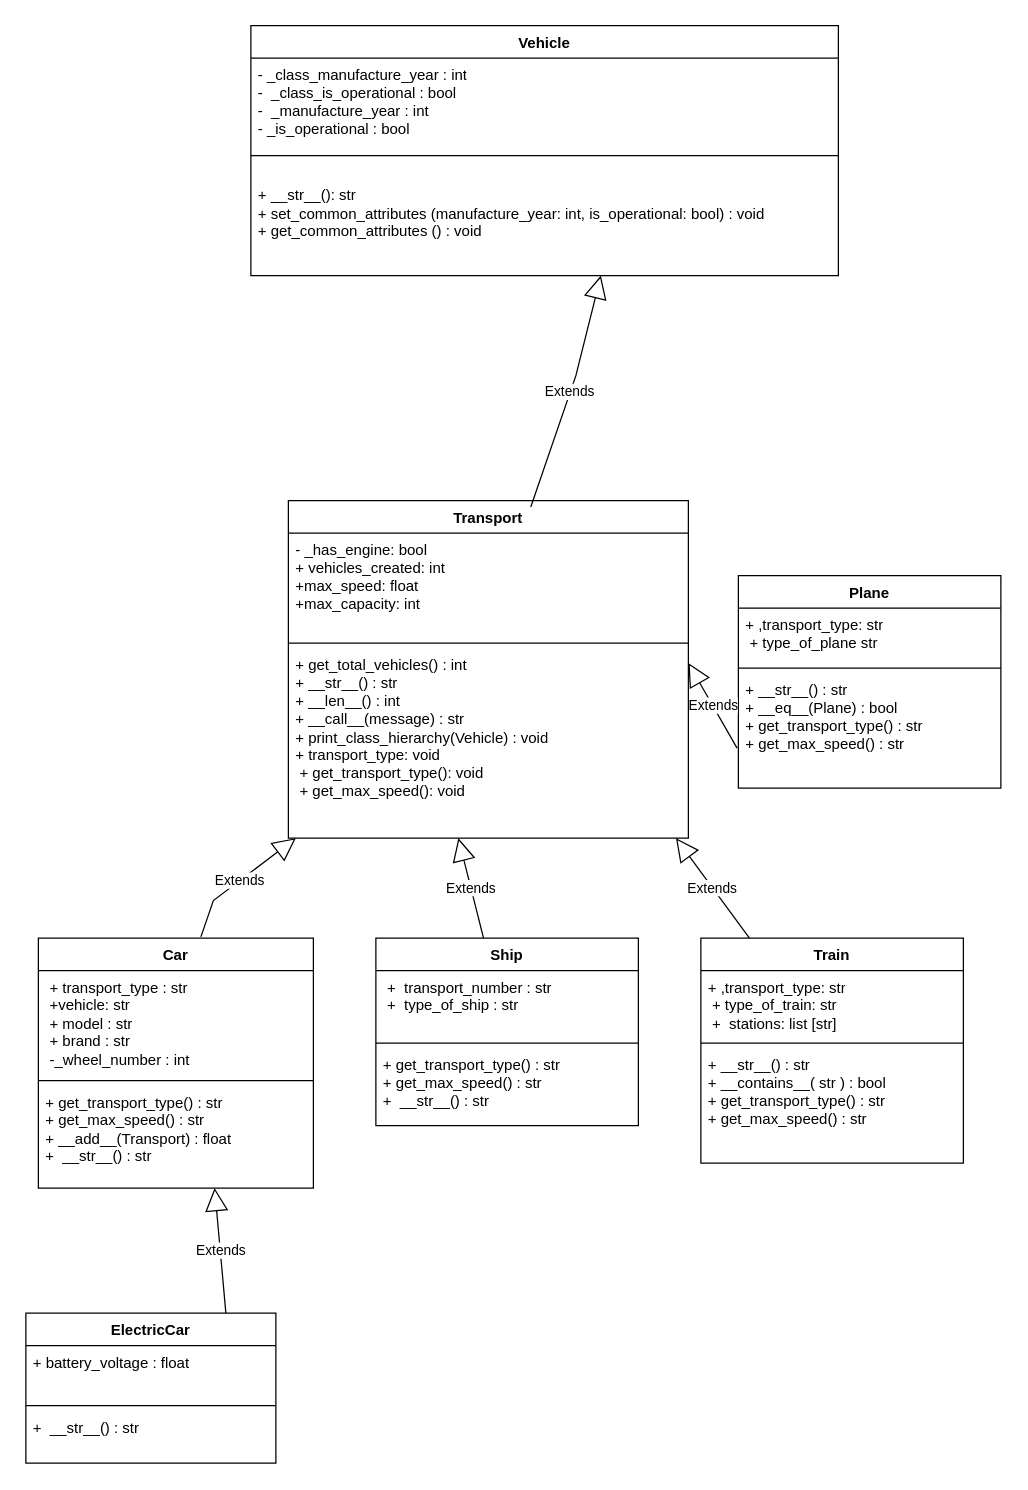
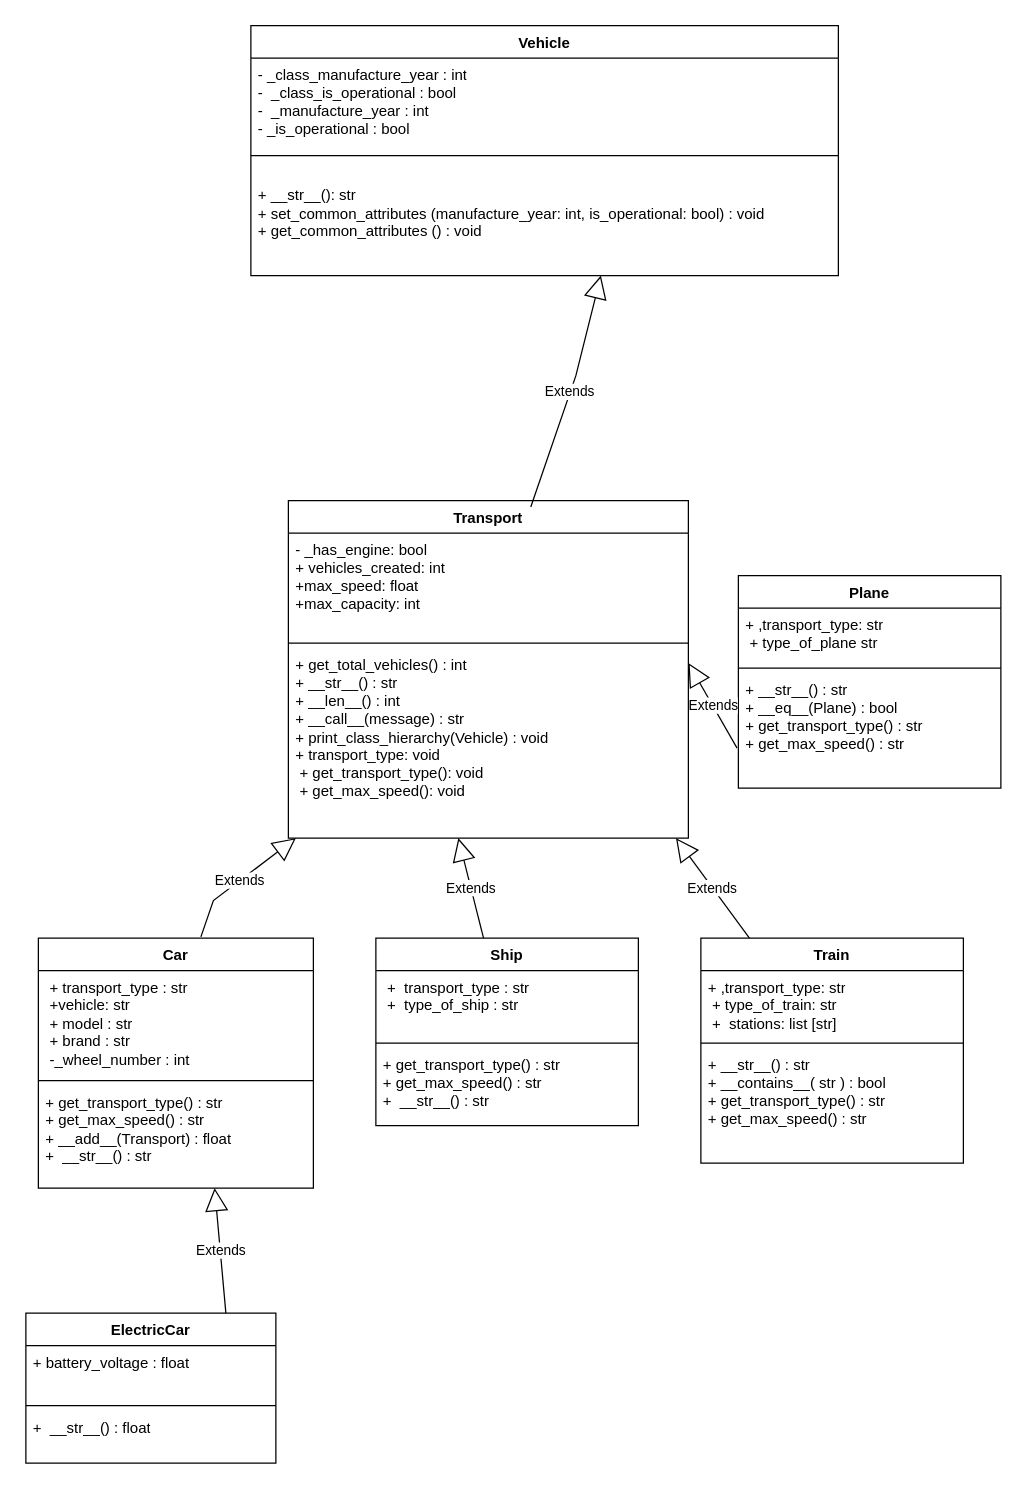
- <mxCell id="19" value="&lt;div&gt;&amp;nbsp;+&amp;nbsp;&lt;span style=&quot;background-color: initial;&quot;&gt;&amp;nbsp;transport_number : str&lt;/span&gt;&lt;/div&gt;&lt;div&gt;&lt;span style=&quot;background-color: initial;&quot;&gt;&amp;nbsp;+&amp;nbsp; type_of_ship&lt;/span&gt;&lt;span style=&quot;background-color: initial;&quot;&gt;&amp;nbsp;: str&lt;/span&gt;&lt;/div&gt;" style="text;strokeColor=none;fillColor=none;align=left;verticalAlign=top;spacingLeft=4;spacingRight=4;overflow=hidden;rotatable=0;points=[[0,0.5],[1,0.5]];portConstraint=eastwest;whiteSpace=wrap;html=1;" vertex="1" parent="18"><mxGeometry y="26" width="210" height="54" as="geometry" /></mxCell>
+ <mxCell id="19" value="&lt;div&gt;&amp;nbsp;+&amp;nbsp;&lt;span style=&quot;background-color: initial;&quot;&gt;&amp;nbsp;transport_type : str&lt;/span&gt;&lt;/div&gt;&lt;div&gt;&lt;span style=&quot;background-color: initial;&quot;&gt;&amp;nbsp;+&amp;nbsp; type_of_ship&lt;/span&gt;&lt;span style=&quot;background-color: initial;&quot;&gt;&amp;nbsp;: str&lt;/span&gt;&lt;/div&gt;" style="text;strokeColor=none;fillColor=none;align=left;verticalAlign=top;spacingLeft=4;spacingRight=4;overflow=hidden;rotatable=0;points=[[0,0.5],[1,0.5]];portConstraint=eastwest;whiteSpace=wrap;html=1;" vertex="1" parent="18"><mxGeometry y="26" width="210" height="54" as="geometry" /></mxCell>
- <mxCell id="17" value="&lt;div&gt;&lt;span style=&quot;background-color: initial;&quot;&gt;+ &amp;nbsp;__str__() : str&lt;/span&gt;&lt;/div&gt;" style="text;strokeColor=none;fillColor=none;align=left;verticalAlign=top;spacingLeft=4;spacingRight=4;overflow=hidden;rotatable=0;points=[[0,0.5],[1,0.5]];portConstraint=eastwest;whiteSpace=wrap;html=1;" vertex="1" parent="14"><mxGeometry y="78" width="200" height="42" as="geometry" /></mxCell>
+ <mxCell id="17" value="&lt;div&gt;&lt;span style=&quot;background-color: initial;&quot;&gt;+ &amp;nbsp;__str__() : float&lt;/span&gt;&lt;/div&gt;" style="text;strokeColor=none;fillColor=none;align=left;verticalAlign=top;spacingLeft=4;spacingRight=4;overflow=hidden;rotatable=0;points=[[0,0.5],[1,0.5]];portConstraint=eastwest;whiteSpace=wrap;html=1;" vertex="1" parent="14"><mxGeometry y="78" width="200" height="42" as="geometry" /></mxCell>
